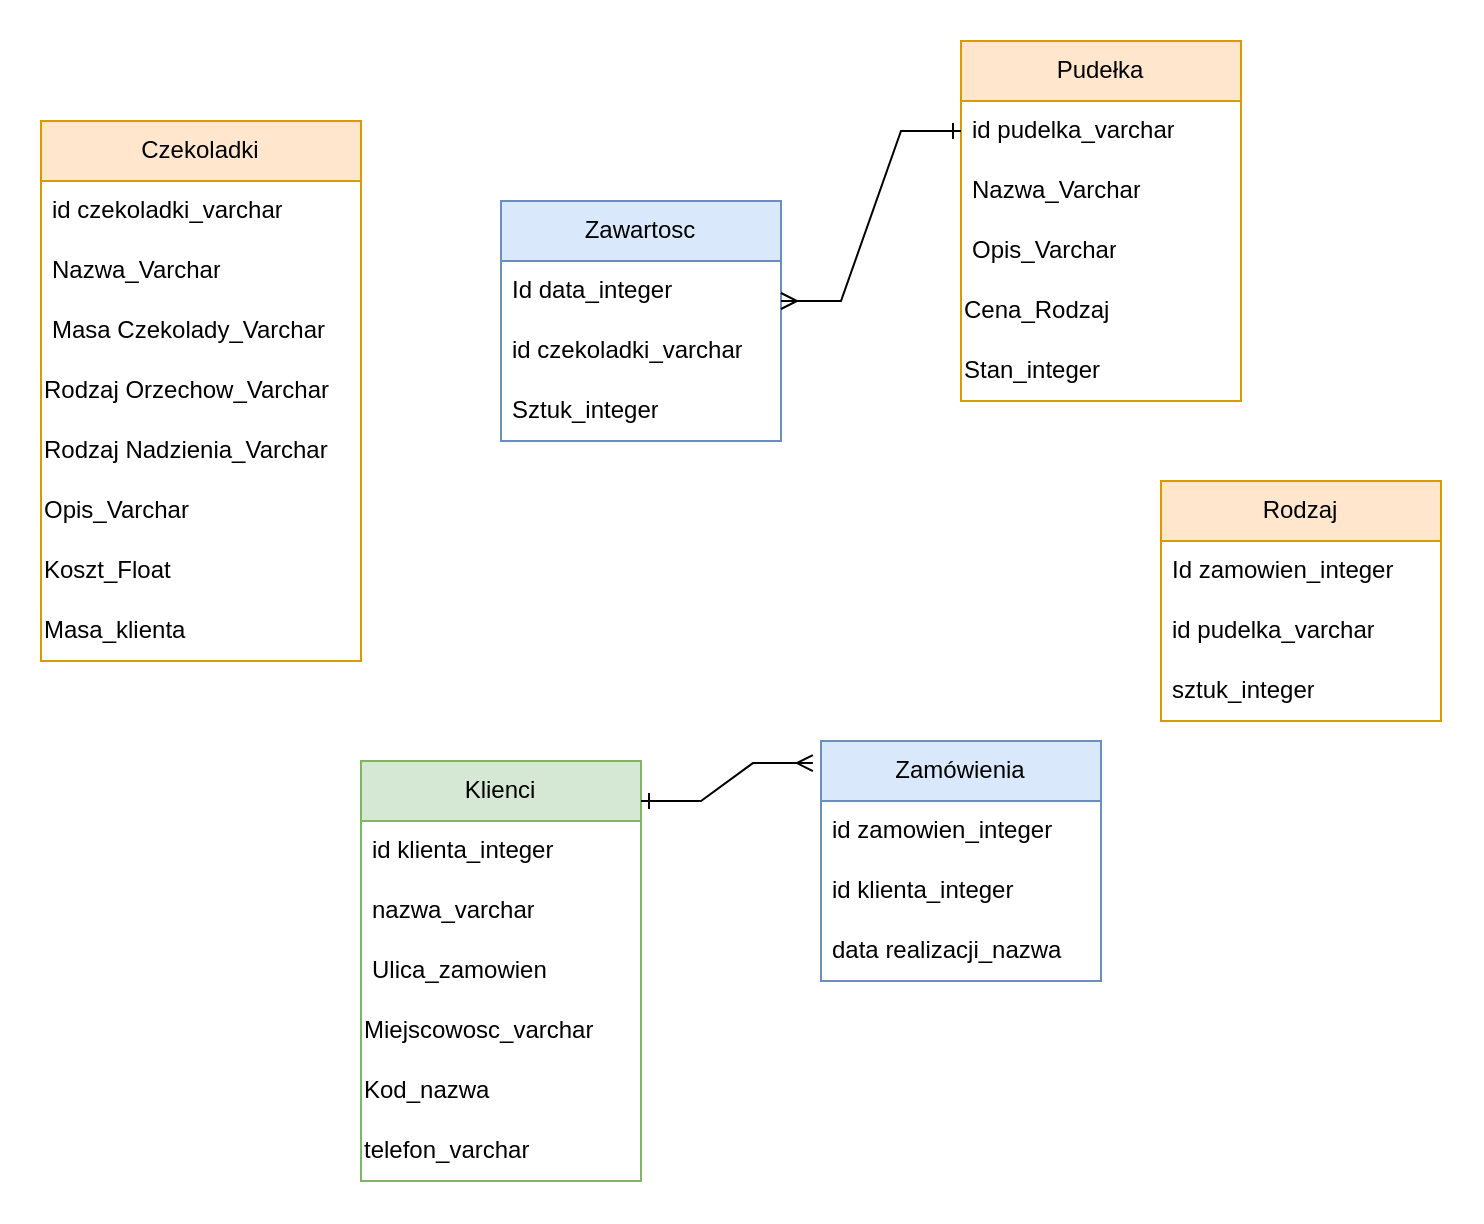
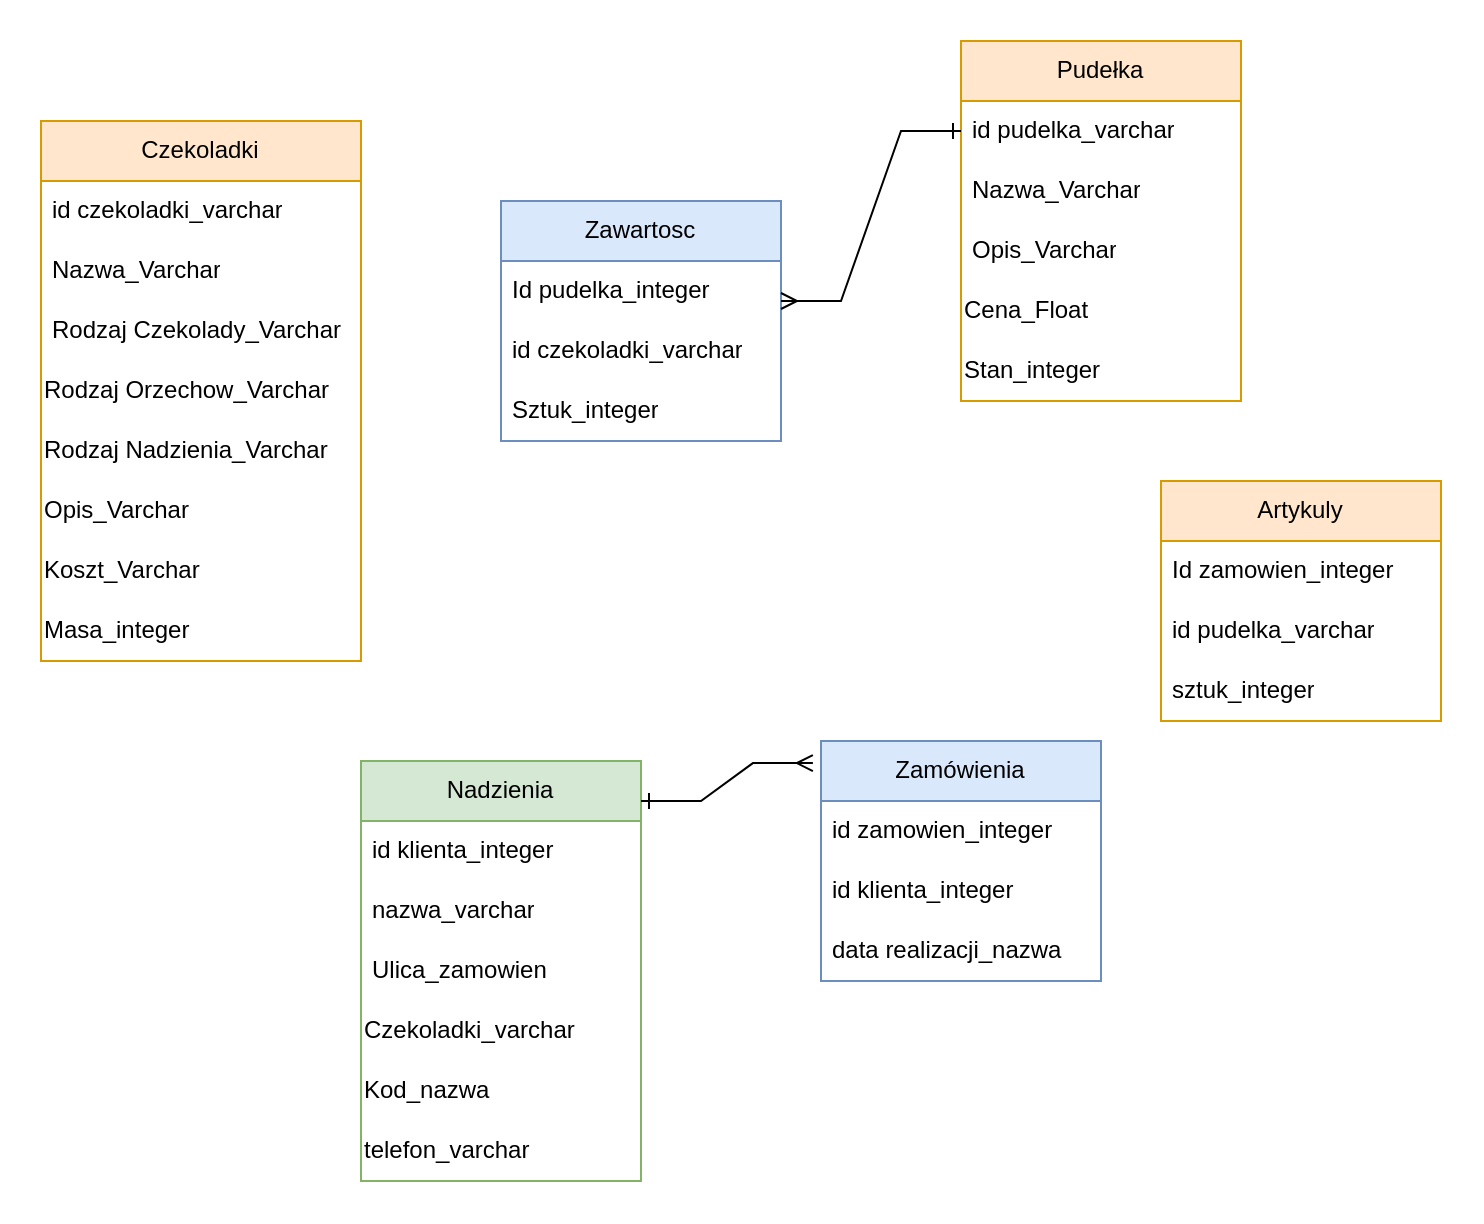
- <mxCell id="33" value="Id data_integer" style="text;strokeColor=none;fillColor=none;align=left;verticalAlign=middle;spacingLeft=4;spacingRight=4;overflow=hidden;points=[[0,0.5],[1,0.5]];portConstraint=eastwest;rotatable=0;whiteSpace=wrap;html=1;" vertex="1" parent="32"><mxGeometry y="30" width="140" height="30" as="geometry" /></mxCell>
+ <mxCell id="33" value="Id pudelka_integer" style="text;strokeColor=none;fillColor=none;align=left;verticalAlign=middle;spacingLeft=4;spacingRight=4;overflow=hidden;points=[[0,0.5],[1,0.5]];portConstraint=eastwest;rotatable=0;whiteSpace=wrap;html=1;" vertex="1" parent="32"><mxGeometry y="30" width="140" height="30" as="geometry" /></mxCell>
- <mxCell id="30" value="Cena_Rodzaj" style="text;html=1;strokeColor=none;fillColor=none;align=left;verticalAlign=middle;whiteSpace=wrap;rounded=0;" vertex="1" parent="26"><mxGeometry y="120" width="140" height="30" as="geometry" /></mxCell>
+ <mxCell id="30" value="Cena_Float" style="text;html=1;strokeColor=none;fillColor=none;align=left;verticalAlign=middle;whiteSpace=wrap;rounded=0;" vertex="1" parent="26"><mxGeometry y="120" width="140" height="30" as="geometry" /></mxCell>
- <mxCell id="5" value="Masa Czekolady_Varchar" style="text;strokeColor=none;fillColor=none;align=left;verticalAlign=middle;spacingLeft=4;spacingRight=4;overflow=hidden;points=[[0,0.5],[1,0.5]];portConstraint=eastwest;rotatable=0;whiteSpace=wrap;html=1;" vertex="1" parent="2"><mxGeometry y="90" width="160" height="30" as="geometry" /></mxCell>
+ <mxCell id="5" value="Rodzaj Czekolady_Varchar" style="text;strokeColor=none;fillColor=none;align=left;verticalAlign=middle;spacingLeft=4;spacingRight=4;overflow=hidden;points=[[0,0.5],[1,0.5]];portConstraint=eastwest;rotatable=0;whiteSpace=wrap;html=1;" vertex="1" parent="2"><mxGeometry y="90" width="160" height="30" as="geometry" /></mxCell>
- <mxCell id="15" value="Rodzaj" style="swimlane;fontStyle=0;childLayout=stackLayout;horizontal=1;startSize=30;horizontalStack=0;resizeParent=1;resizeParentMax=0;resizeLast=0;collapsible=1;marginBottom=0;whiteSpace=wrap;html=1;fillColor=#ffe6cc;strokeColor=#d79b00;" vertex="1" parent="1"><mxGeometry x="580" y="240" width="140" height="120" as="geometry" /></mxCell>
+ <mxCell id="15" value="Artykuly" style="swimlane;fontStyle=0;childLayout=stackLayout;horizontal=1;startSize=30;horizontalStack=0;resizeParent=1;resizeParentMax=0;resizeLast=0;collapsible=1;marginBottom=0;whiteSpace=wrap;html=1;fillColor=#ffe6cc;strokeColor=#d79b00;" vertex="1" parent="1"><mxGeometry x="580" y="240" width="140" height="120" as="geometry" /></mxCell>
- <mxCell id="9" value="Koszt_Float" style="text;html=1;strokeColor=none;fillColor=none;align=left;verticalAlign=middle;whiteSpace=wrap;rounded=0;" vertex="1" parent="2"><mxGeometry y="210" width="160" height="30" as="geometry" /></mxCell>
+ <mxCell id="9" value="Koszt_Varchar" style="text;html=1;strokeColor=none;fillColor=none;align=left;verticalAlign=middle;whiteSpace=wrap;rounded=0;" vertex="1" parent="2"><mxGeometry y="210" width="160" height="30" as="geometry" /></mxCell>
- <mxCell id="10" value="Masa_klienta" style="text;html=1;strokeColor=none;fillColor=none;align=left;verticalAlign=middle;whiteSpace=wrap;rounded=0;" vertex="1" parent="2"><mxGeometry y="240" width="160" height="30" as="geometry" /></mxCell>
+ <mxCell id="10" value="Masa_integer" style="text;html=1;strokeColor=none;fillColor=none;align=left;verticalAlign=middle;whiteSpace=wrap;rounded=0;" vertex="1" parent="2"><mxGeometry y="240" width="160" height="30" as="geometry" /></mxCell>
- <mxCell id="19" value="Klienci" style="swimlane;fontStyle=0;childLayout=stackLayout;horizontal=1;startSize=30;horizontalStack=0;resizeParent=1;resizeParentMax=0;resizeLast=0;collapsible=1;marginBottom=0;whiteSpace=wrap;html=1;fillColor=#d5e8d4;strokeColor=#82b366;" vertex="1" parent="1"><mxGeometry x="180" y="380" width="140" height="210" as="geometry" /></mxCell>
+ <mxCell id="19" value="Nadzienia" style="swimlane;fontStyle=0;childLayout=stackLayout;horizontal=1;startSize=30;horizontalStack=0;resizeParent=1;resizeParentMax=0;resizeLast=0;collapsible=1;marginBottom=0;whiteSpace=wrap;html=1;fillColor=#d5e8d4;strokeColor=#82b366;" vertex="1" parent="1"><mxGeometry x="180" y="380" width="140" height="210" as="geometry" /></mxCell>
- <mxCell id="23" value="Miejscowosc_varchar" style="text;html=1;strokeColor=none;fillColor=none;align=left;verticalAlign=middle;whiteSpace=wrap;rounded=0;" vertex="1" parent="19"><mxGeometry y="120" width="140" height="30" as="geometry" /></mxCell>
+ <mxCell id="23" value="Czekoladki_varchar" style="text;html=1;strokeColor=none;fillColor=none;align=left;verticalAlign=middle;whiteSpace=wrap;rounded=0;" vertex="1" parent="19"><mxGeometry y="120" width="140" height="30" as="geometry" /></mxCell>
